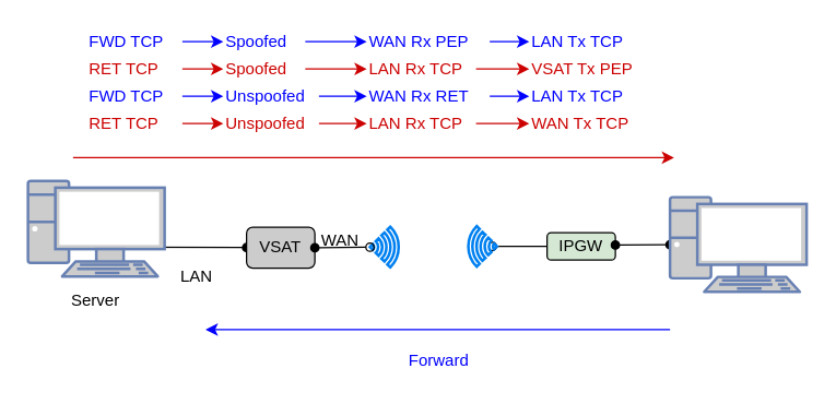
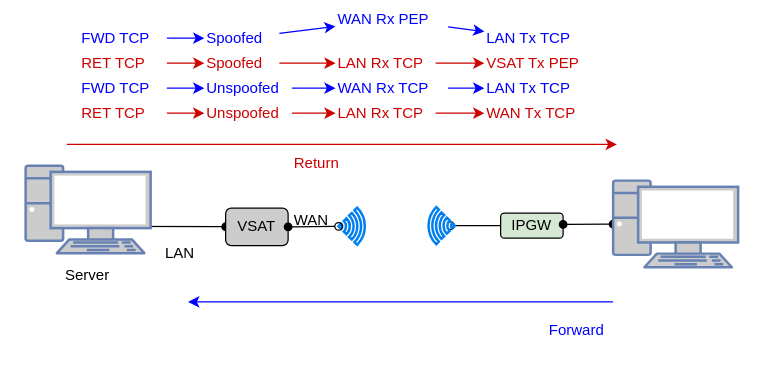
- <mxCell id="27" value="WAN Rx PEP&lt;br&gt;" style="text;html=1;resizable=0;points=[];autosize=1;align=left;verticalAlign=top;spacingTop=-4;strokeColor=none;fontColor=#0000FF;" vertex="1" parent="1"><mxGeometry x="268" y="20" width="90" height="20" as="geometry" /></mxCell>
+ <mxCell id="27" value="WAN Rx PEP&lt;br&gt;" style="text;html=1;resizable=0;points=[];autosize=1;align=left;verticalAlign=top;spacingTop=-4;strokeColor=none;fontColor=#0000FF;" vertex="1" parent="1"><mxGeometry x="268" y="5" width="90" height="20" as="geometry" /></mxCell>
- <mxCell id="41" value="WAN Rx RET" style="text;html=1;resizable=0;points=[];autosize=1;align=left;verticalAlign=top;spacingTop=-4;fontColor=#0000FF;" vertex="1" parent="1"><mxGeometry x="268" y="60" width="90" height="20" as="geometry" /></mxCell>
+ <mxCell id="41" value="WAN Rx TCP" style="text;html=1;resizable=0;points=[];autosize=1;align=left;verticalAlign=top;spacingTop=-4;fontColor=#0000FF;" vertex="1" parent="1"><mxGeometry x="268" y="60" width="90" height="20" as="geometry" /></mxCell>
+ <mxCell id="20" value="Return" style="text;html=1;resizable=0;points=[];autosize=1;align=left;verticalAlign=top;spacingTop=-4;strokeColor=none;fontColor=#CC0000;" vertex="1" parent="1"><mxGeometry x="233" y="120" width="50" height="20" as="geometry" /></mxCell>
- <mxCell id="21" value="Forward" style="text;html=1;resizable=0;points=[];autosize=1;align=left;verticalAlign=top;spacingTop=-4;fontColor=#0000FF;" vertex="1" parent="1"><mxGeometry x="297" y="254" width="60" height="20" as="geometry" /></mxCell>
+ <mxCell id="21" value="Forward" style="text;html=1;resizable=0;points=[];autosize=1;align=left;verticalAlign=top;spacingTop=-4;fontColor=#0000FF;" vertex="1" parent="1"><mxGeometry x="437" y="254" width="60" height="20" as="geometry" /></mxCell>
